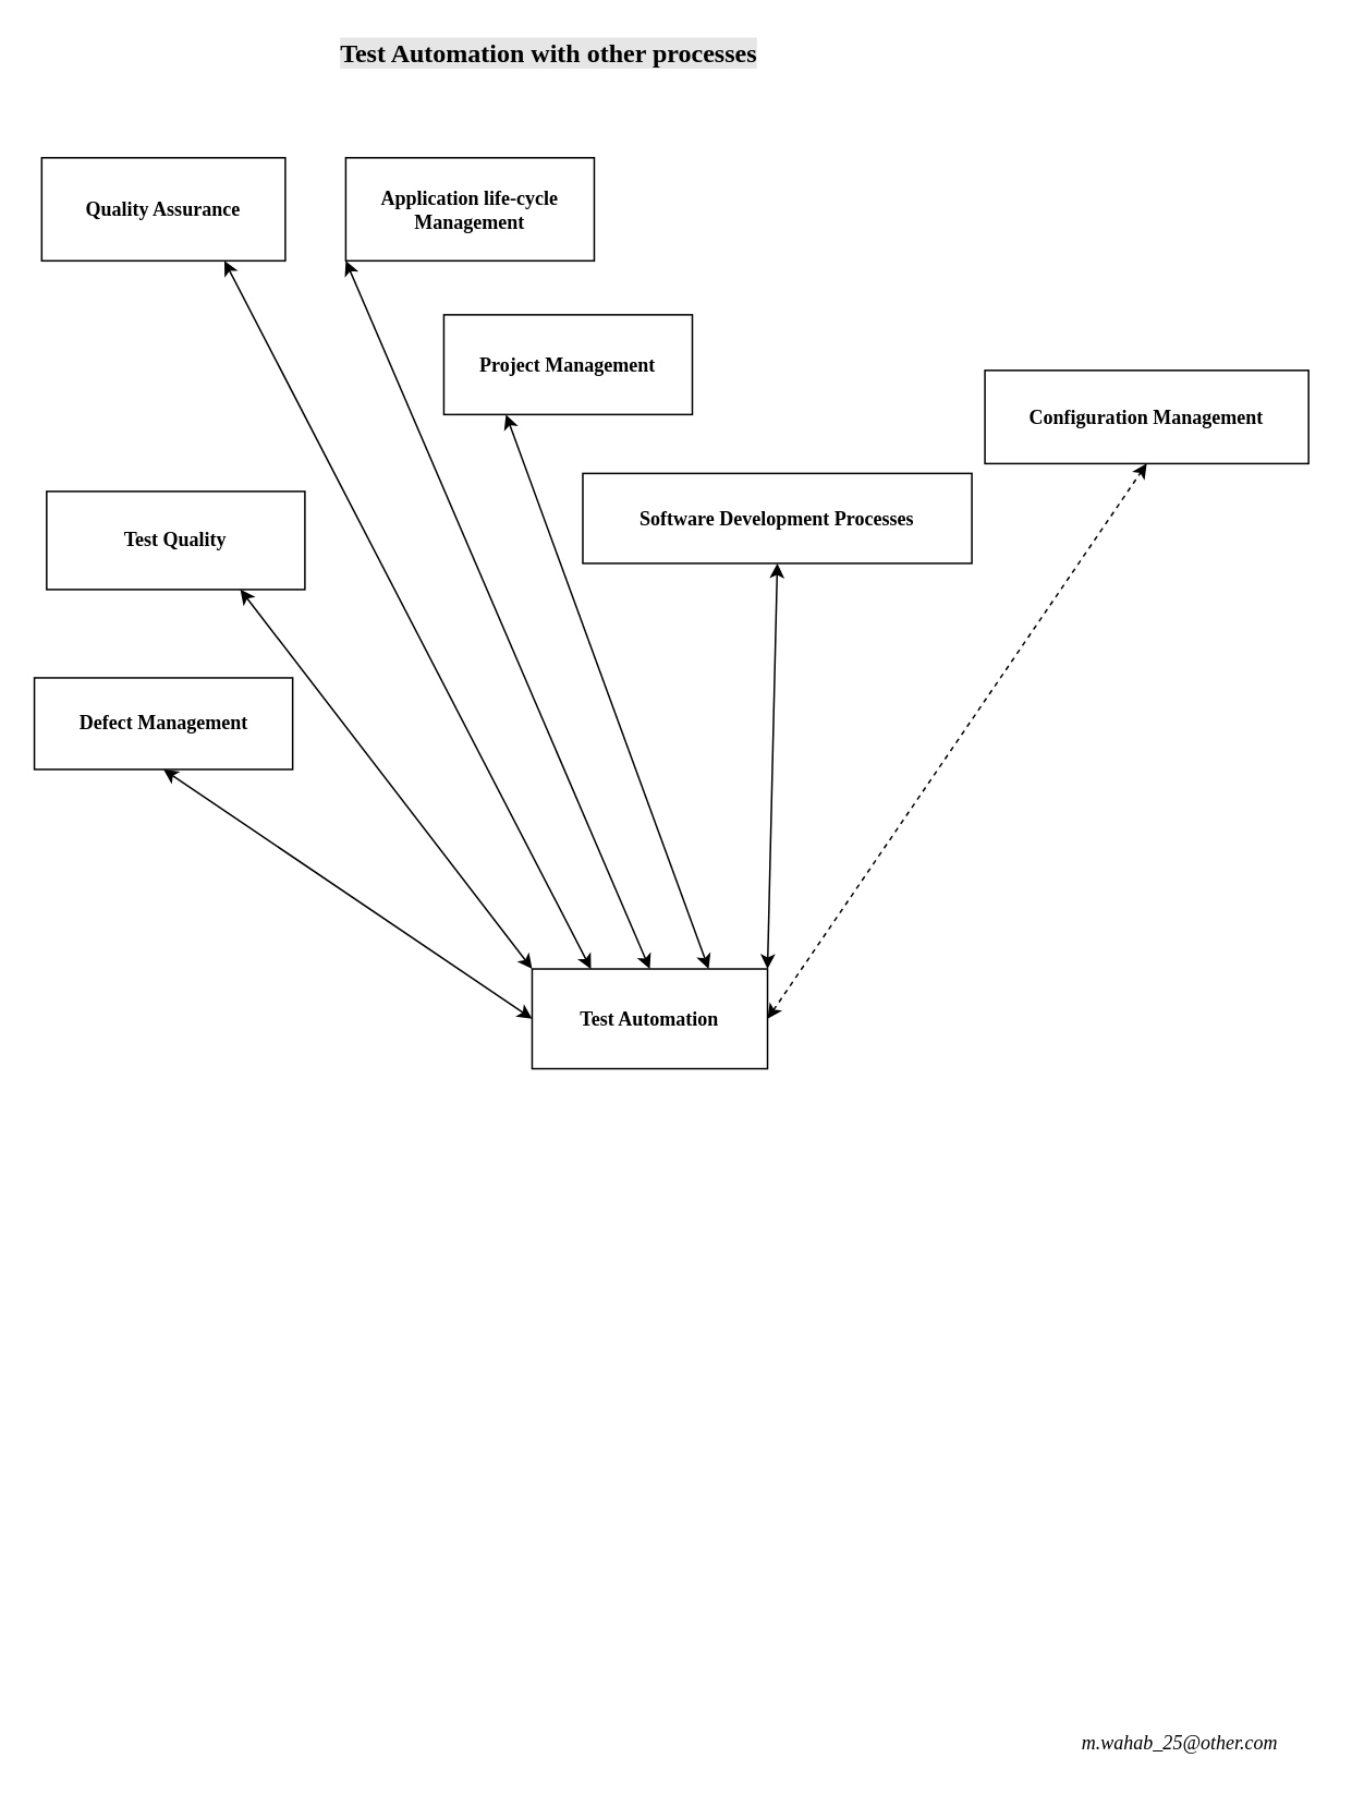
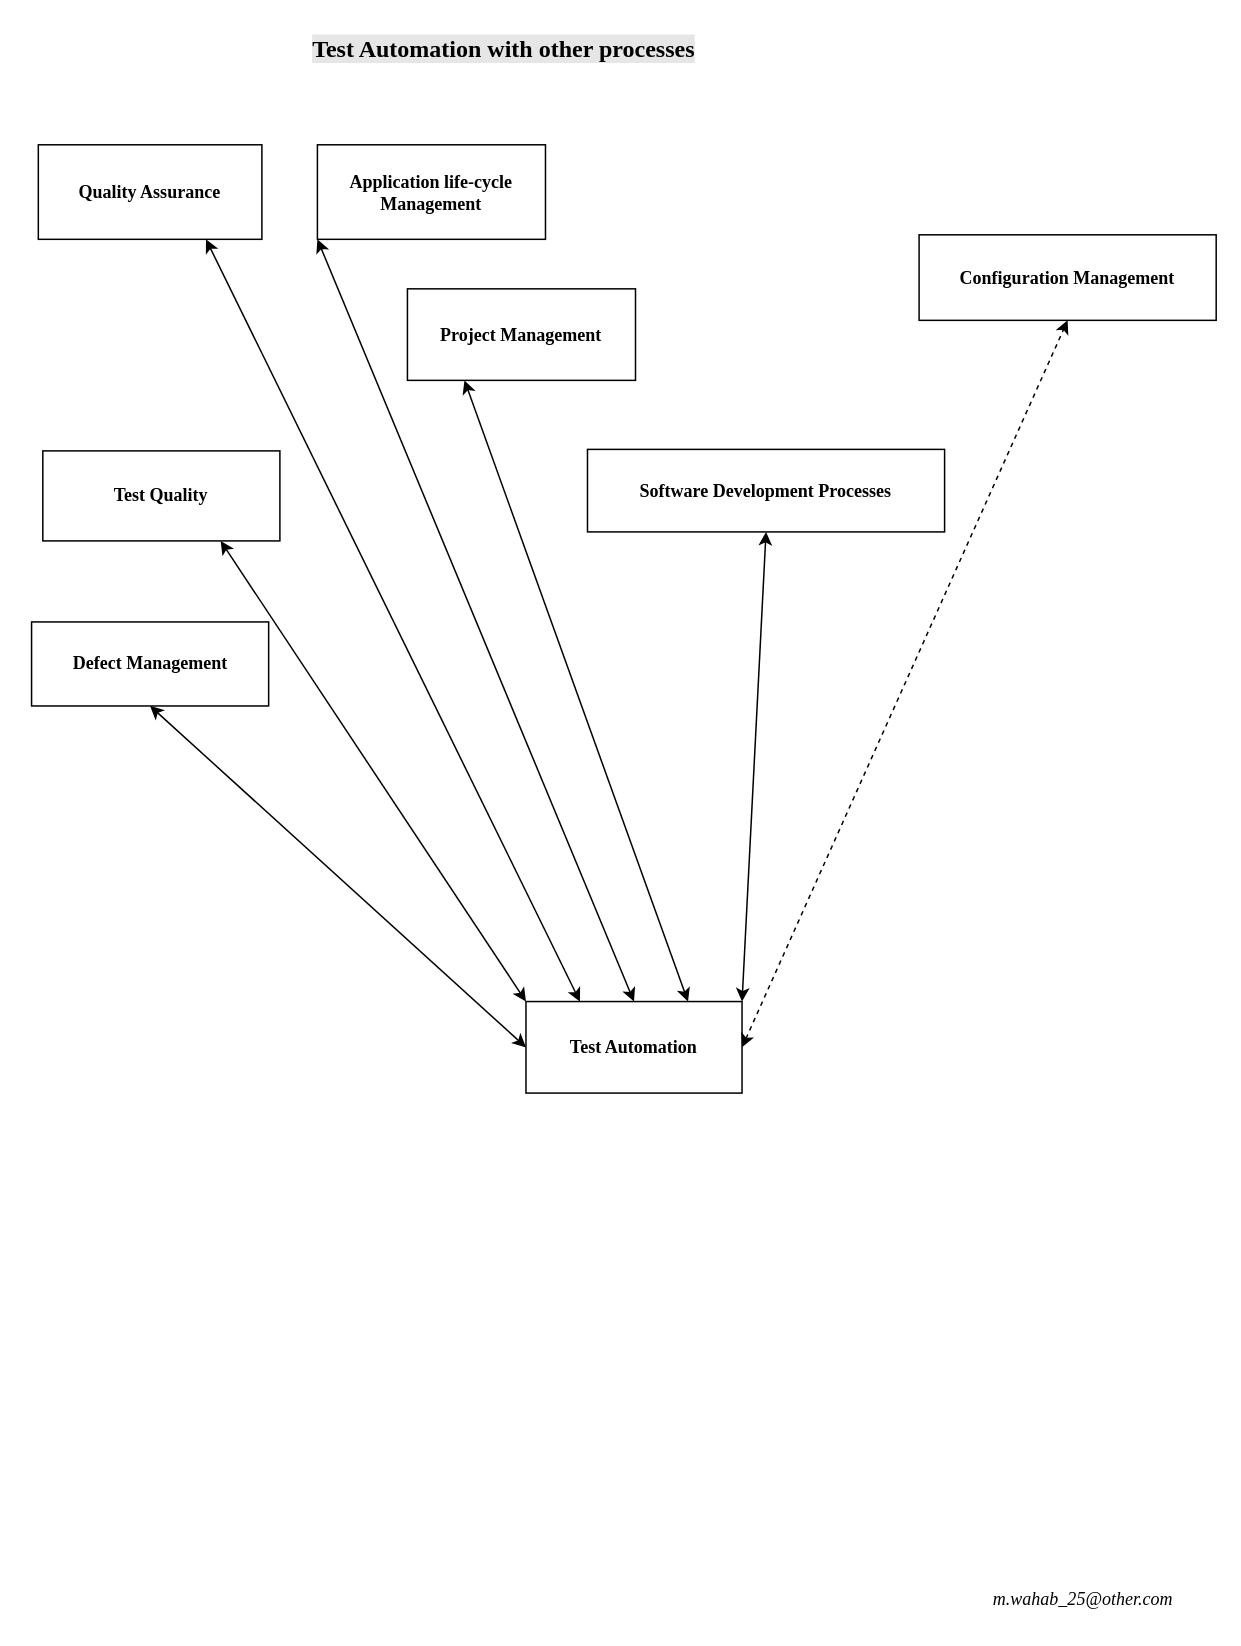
- <mxCell id="3" value="&lt;font style=&quot;font-size: 12px;&quot;&gt;Configuration Management&lt;/font&gt;" style="rounded=0;whiteSpace=wrap;html=1;fontStyle=1;fontSize=12;fontFamily=Lucida Console;" parent="1" vertex="1"><mxGeometry x="602" y="226" width="198" height="57" as="geometry" /></mxCell>
+ <mxCell id="3" value="&lt;font style=&quot;font-size: 12px;&quot;&gt;Configuration Management&lt;/font&gt;" style="rounded=0;whiteSpace=wrap;html=1;fontStyle=1;fontSize=12;fontFamily=Lucida Console;" parent="1" vertex="1"><mxGeometry x="612" y="156" width="198" height="57" as="geometry" /></mxCell>
- <mxCell id="6" value="&lt;font style=&quot;font-size: 12px;&quot;&gt;Software Development Processes&lt;/font&gt;" style="rounded=0;whiteSpace=wrap;html=1;fontStyle=1;fontSize=12;fontFamily=Lucida Console;" parent="1" vertex="1"><mxGeometry x="356" y="289" width="238" height="55" as="geometry" /></mxCell>
+ <mxCell id="6" value="&lt;font style=&quot;font-size: 12px;&quot;&gt;Software Development Processes&lt;/font&gt;" style="rounded=0;whiteSpace=wrap;html=1;fontStyle=1;fontSize=12;fontFamily=Lucida Console;" parent="1" vertex="1"><mxGeometry x="391" y="299" width="238" height="55" as="geometry" /></mxCell>
- <mxCell id="9" value="&lt;font style=&quot;font-size: 12px;&quot;&gt;Test Automation&lt;/font&gt;" style="rounded=0;whiteSpace=wrap;html=1;fontStyle=1;fontSize=12;fontFamily=Lucida Console;" parent="1" vertex="1"><mxGeometry x="325" y="592" width="144" height="61" as="geometry" /></mxCell>
+ <mxCell id="9" value="&lt;font style=&quot;font-size: 12px;&quot;&gt;Test Automation&lt;/font&gt;" style="rounded=0;whiteSpace=wrap;html=1;fontStyle=1;fontSize=12;fontFamily=Lucida Console;" parent="1" vertex="1"><mxGeometry x="350" y="667" width="144" height="61" as="geometry" /></mxCell>
